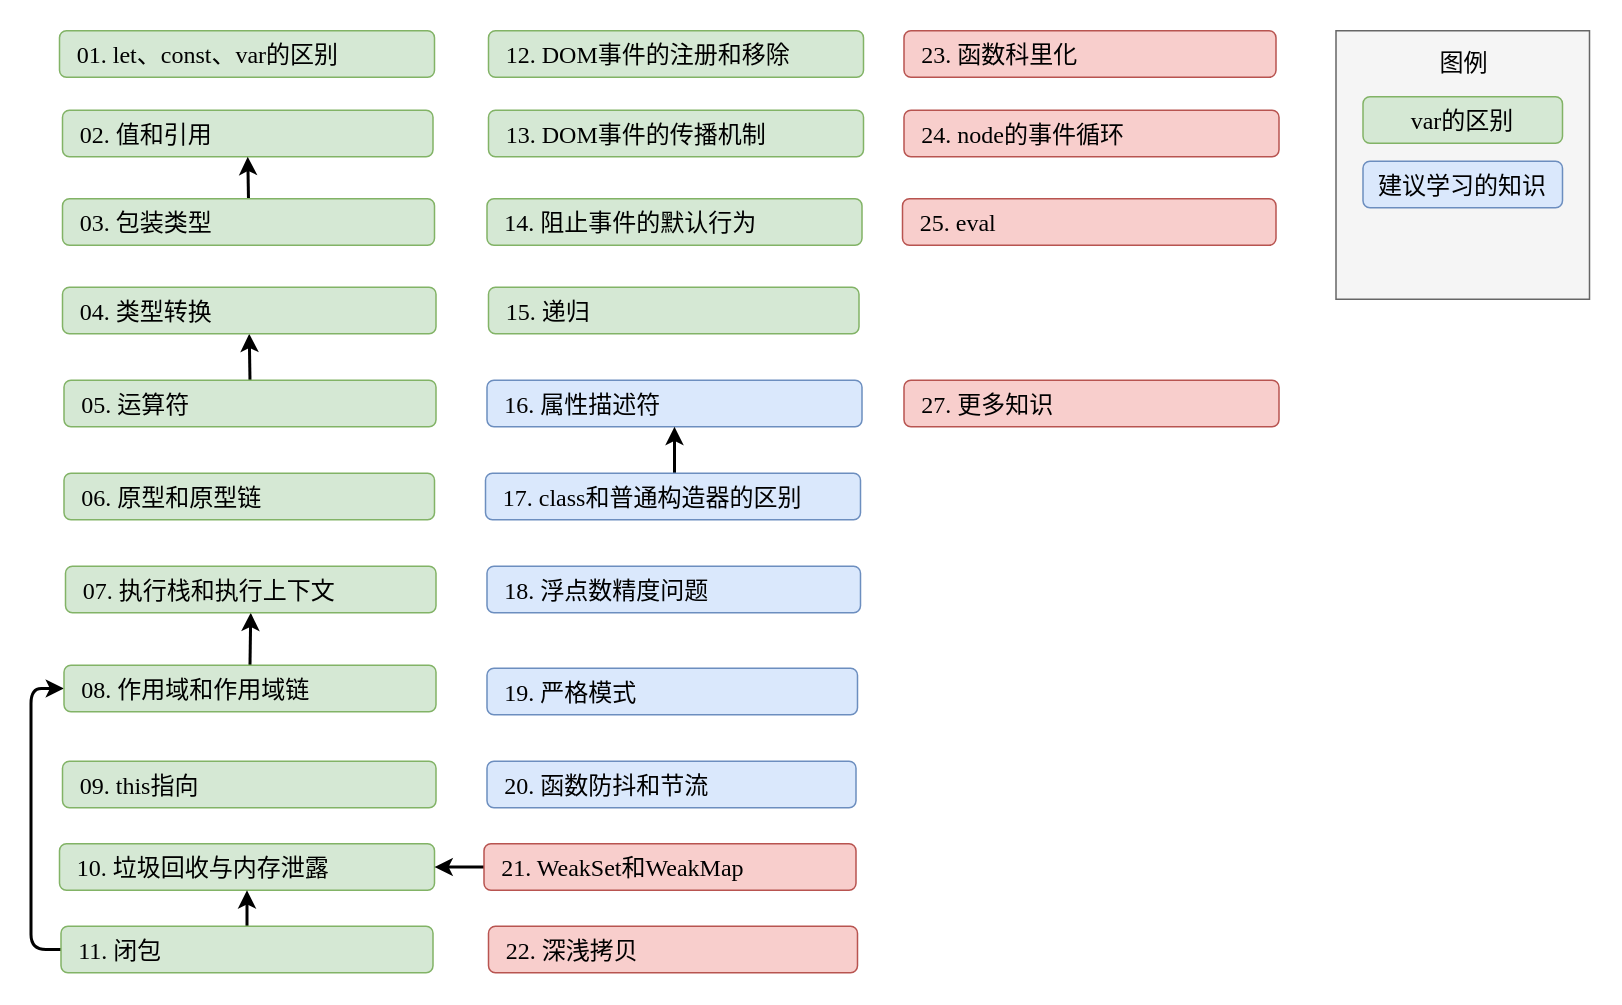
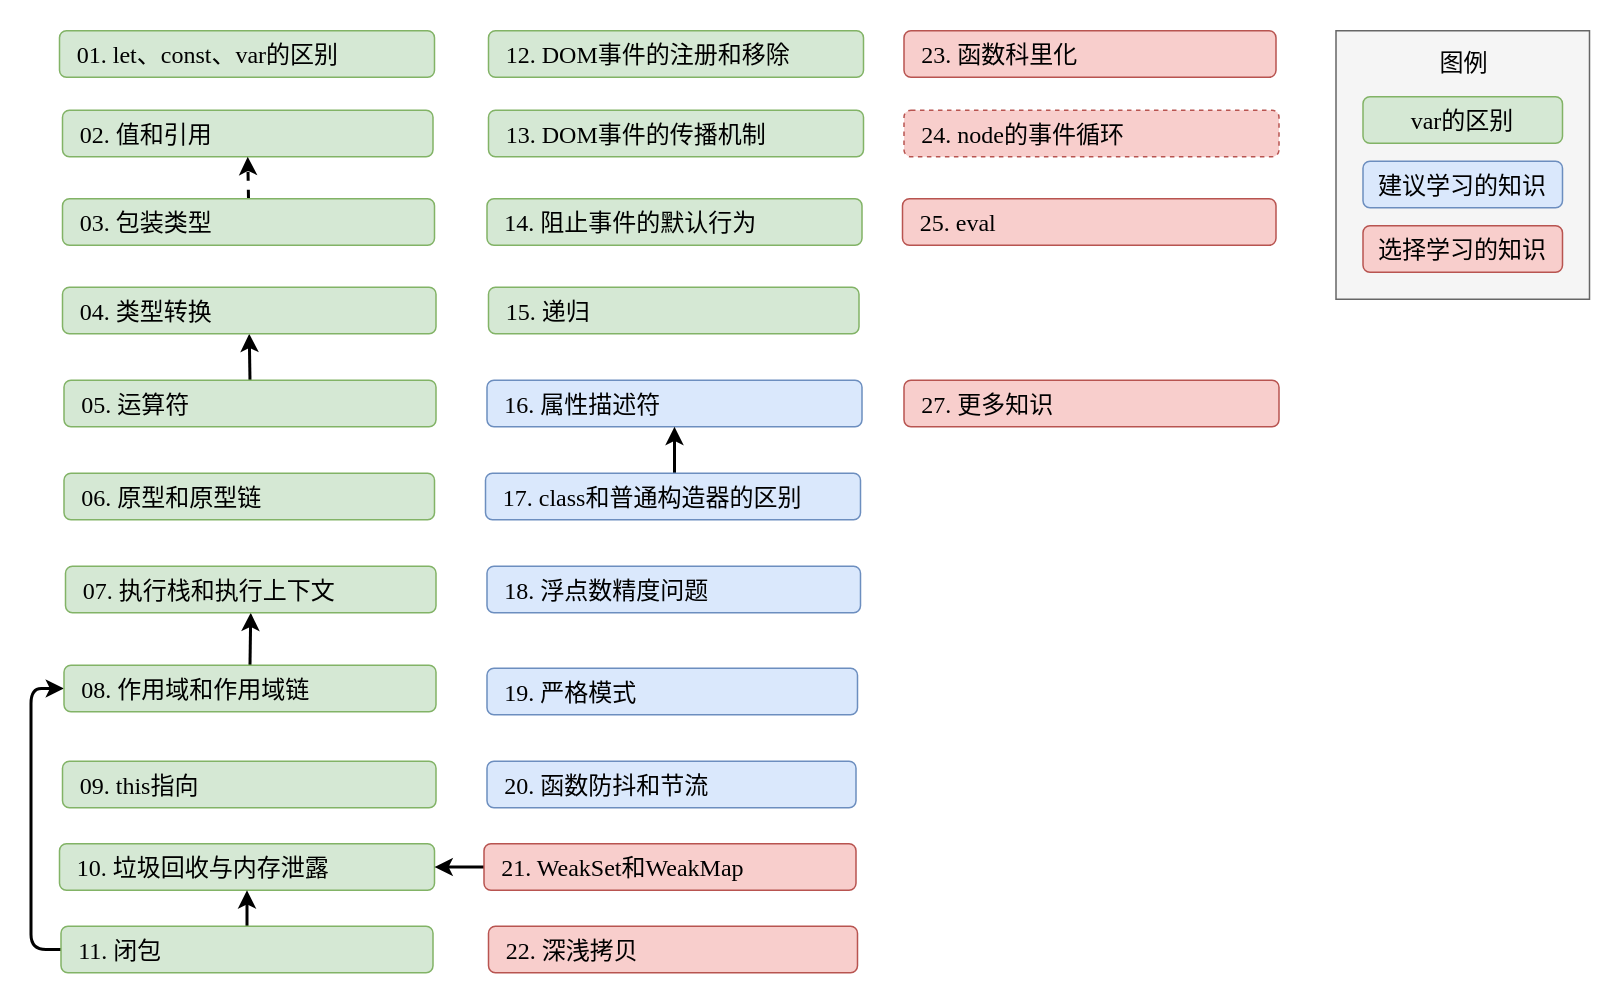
- <mxCell id="27" value="&lt;font color=&quot;#000000&quot;&gt;24. node的事件循环&lt;/font&gt;" style="rounded=1;whiteSpace=wrap;html=1;fillColor=#f8cecc;strokeColor=#b85450;fontSize=16;fontFamily=Roboto Mono;align=left;spacingLeft=10;" parent="1" vertex="1"><mxGeometry x="602" y="73" width="250" height="31" as="geometry" /></mxCell>
+ <mxCell id="27" value="&lt;font color=&quot;#000000&quot;&gt;24. node的事件循环&lt;/font&gt;" style="rounded=1;whiteSpace=wrap;html=1;fillColor=#f8cecc;strokeColor=#b85450;fontSize=16;fontFamily=Roboto Mono;align=left;spacingLeft=10;dashed=1;" parent="1" vertex="1"><mxGeometry x="602" y="73" width="250" height="31" as="geometry" /></mxCell>
- <mxCell id="14" style="edgeStyle=orthogonalEdgeStyle;rounded=0;orthogonalLoop=1;jettySize=auto;html=1;exitX=0.5;exitY=0;exitDx=0;exitDy=0;entryX=0.5;entryY=1;entryDx=0;entryDy=0;strokeColor=#000000;spacingLeft=10;strokeWidth=2;" parent="1" source="15" target="2" edge="1"><mxGeometry relative="1" as="geometry" /></mxCell>
+ <mxCell id="14" style="edgeStyle=orthogonalEdgeStyle;rounded=0;orthogonalLoop=1;jettySize=auto;html=1;exitX=0.5;exitY=0;exitDx=0;exitDy=0;entryX=0.5;entryY=1;entryDx=0;entryDy=0;strokeColor=#000000;spacingLeft=10;strokeWidth=2;dashed=1;" parent="1" source="15" target="2" edge="1"><mxGeometry relative="1" as="geometry" /></mxCell>
+ <mxCell id="39" value="&lt;font color=&quot;#000000&quot;&gt;选择学习的知识&lt;/font&gt;" style="rounded=1;whiteSpace=wrap;html=1;fillColor=#f8cecc;strokeColor=#b85450;fontSize=16;fontFamily=Roboto Mono;" parent="1" vertex="1"><mxGeometry x="908" y="150" width="133" height="31" as="geometry" /></mxCell>
